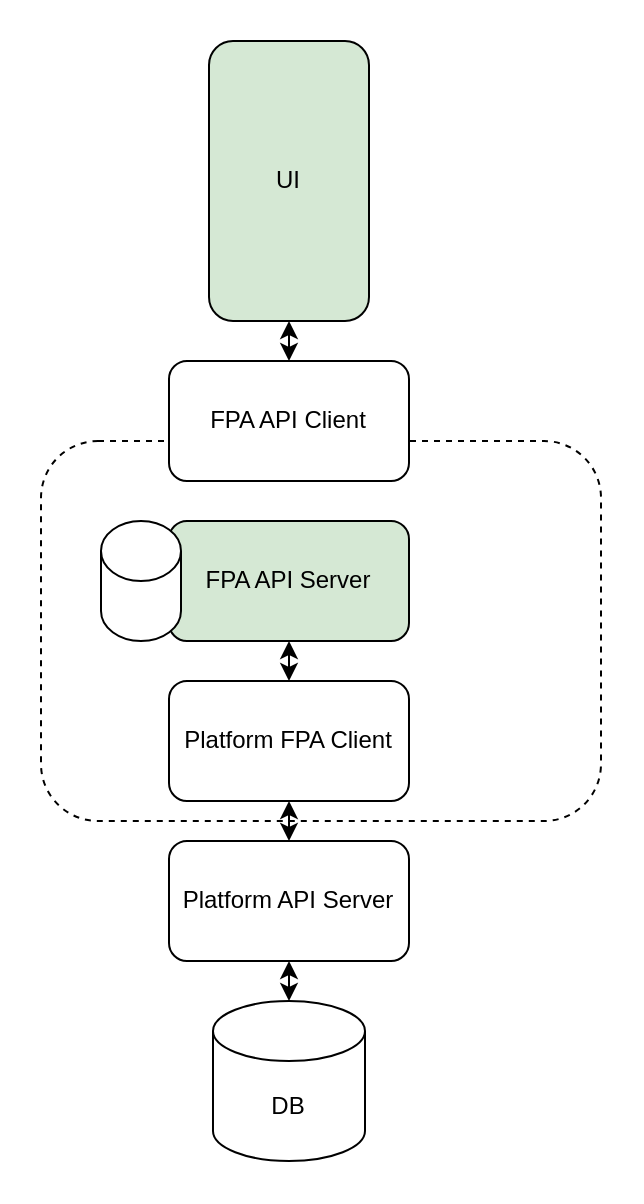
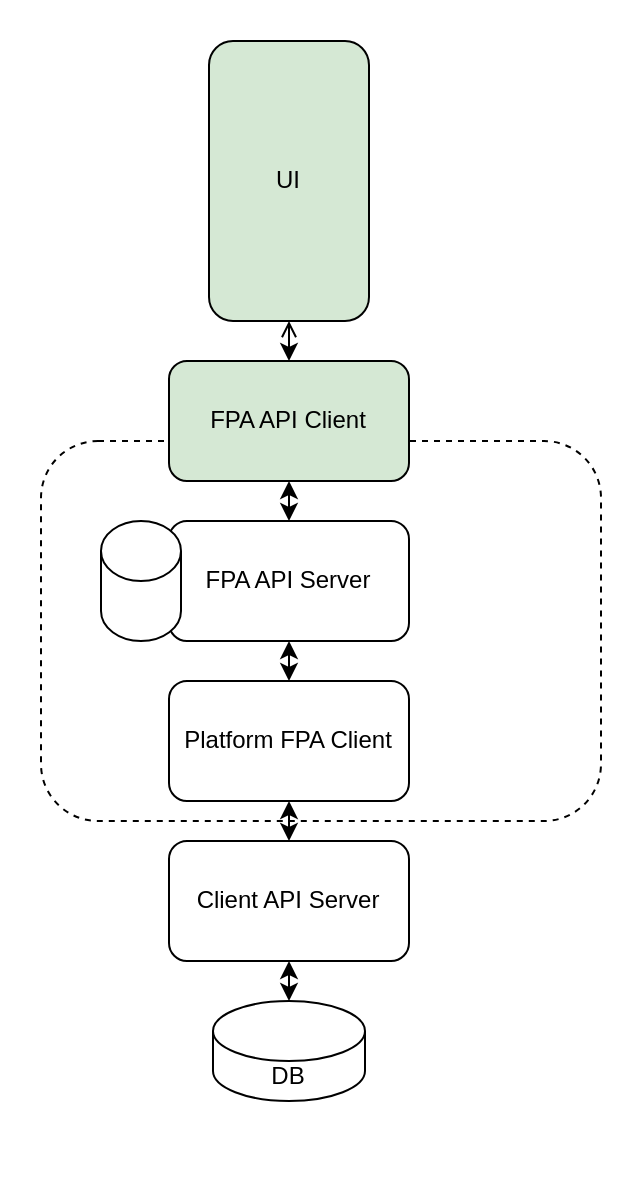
- <mxCell id="10" value="" style="endArrow=classic;startArrow=classic;html=1;exitX=0.5;exitY=0;exitDx=0;exitDy=0;entryX=0.5;entryY=1;entryDx=0;entryDy=0;" edge="1" parent="1" source="7" target="3"><mxGeometry width="50" height="50" relative="1" as="geometry"><mxPoint x="140" y="180" as="sourcePoint" /><mxPoint x="140" y="160" as="targetPoint" /></mxGeometry></mxCell>
+ <mxCell id="10" value="" style="endArrow=open;startArrow=classic;html=1;exitX=0.5;exitY=0;exitDx=0;exitDy=0;entryX=0.5;entryY=1;entryDx=0;entryDy=0;" edge="1" parent="1" source="7" target="3"><mxGeometry width="50" height="50" relative="1" as="geometry"><mxPoint x="140" y="180" as="sourcePoint" /><mxPoint x="140" y="160" as="targetPoint" /></mxGeometry></mxCell>
- <mxCell id="7" value="FPA API Client" style="rounded=1;whiteSpace=wrap;html=1;" vertex="1" parent="1"><mxGeometry x="84" y="180" width="120" height="60" as="geometry" /></mxCell>
+ <mxCell id="7" value="FPA API Client" style="rounded=1;whiteSpace=wrap;html=1;fillColor=#d5e8d4;" vertex="1" parent="1"><mxGeometry x="84" y="180" width="120" height="60" as="geometry" /></mxCell>
+ <mxCell id="11" value="" style="endArrow=classic;startArrow=classic;html=1;entryX=0.5;entryY=0;entryDx=0;entryDy=0;exitX=0.5;exitY=1;exitDx=0;exitDy=0;exitPerimeter=0;" edge="1" parent="1" source="7" target="4"><mxGeometry width="50" height="50" relative="1" as="geometry"><mxPoint x="150" y="190" as="sourcePoint" /><mxPoint x="150" y="250" as="targetPoint" /></mxGeometry></mxCell>
- <mxCell id="4" value="FPA API Server" style="rounded=1;whiteSpace=wrap;html=1;fillColor=#d5e8d4;" vertex="1" parent="1"><mxGeometry x="84" y="260" width="120" height="60" as="geometry" /></mxCell>
+ <mxCell id="4" value="FPA API Server" style="rounded=1;whiteSpace=wrap;html=1;" vertex="1" parent="1"><mxGeometry x="84" y="260" width="120" height="60" as="geometry" /></mxCell>
- <mxCell id="6" value="Platform API Server" style="rounded=1;whiteSpace=wrap;html=1;" vertex="1" parent="1"><mxGeometry x="84" y="420" width="120" height="60" as="geometry" /></mxCell>
+ <mxCell id="6" value="Client API Server" style="rounded=1;whiteSpace=wrap;html=1;" vertex="1" parent="1"><mxGeometry x="84" y="420" width="120" height="60" as="geometry" /></mxCell>
- <mxCell id="8" value="DB" style="shape=cylinder3;whiteSpace=wrap;html=1;boundedLbl=1;backgroundOutline=1;size=15;" vertex="1" parent="1"><mxGeometry x="106" y="500" width="76" height="80" as="geometry" /></mxCell>
+ <mxCell id="8" value="DB" style="shape=cylinder3;whiteSpace=wrap;html=1;boundedLbl=1;backgroundOutline=1;size=15;" vertex="1" parent="1"><mxGeometry x="106" y="500" width="76" height="50" as="geometry" /></mxCell>
